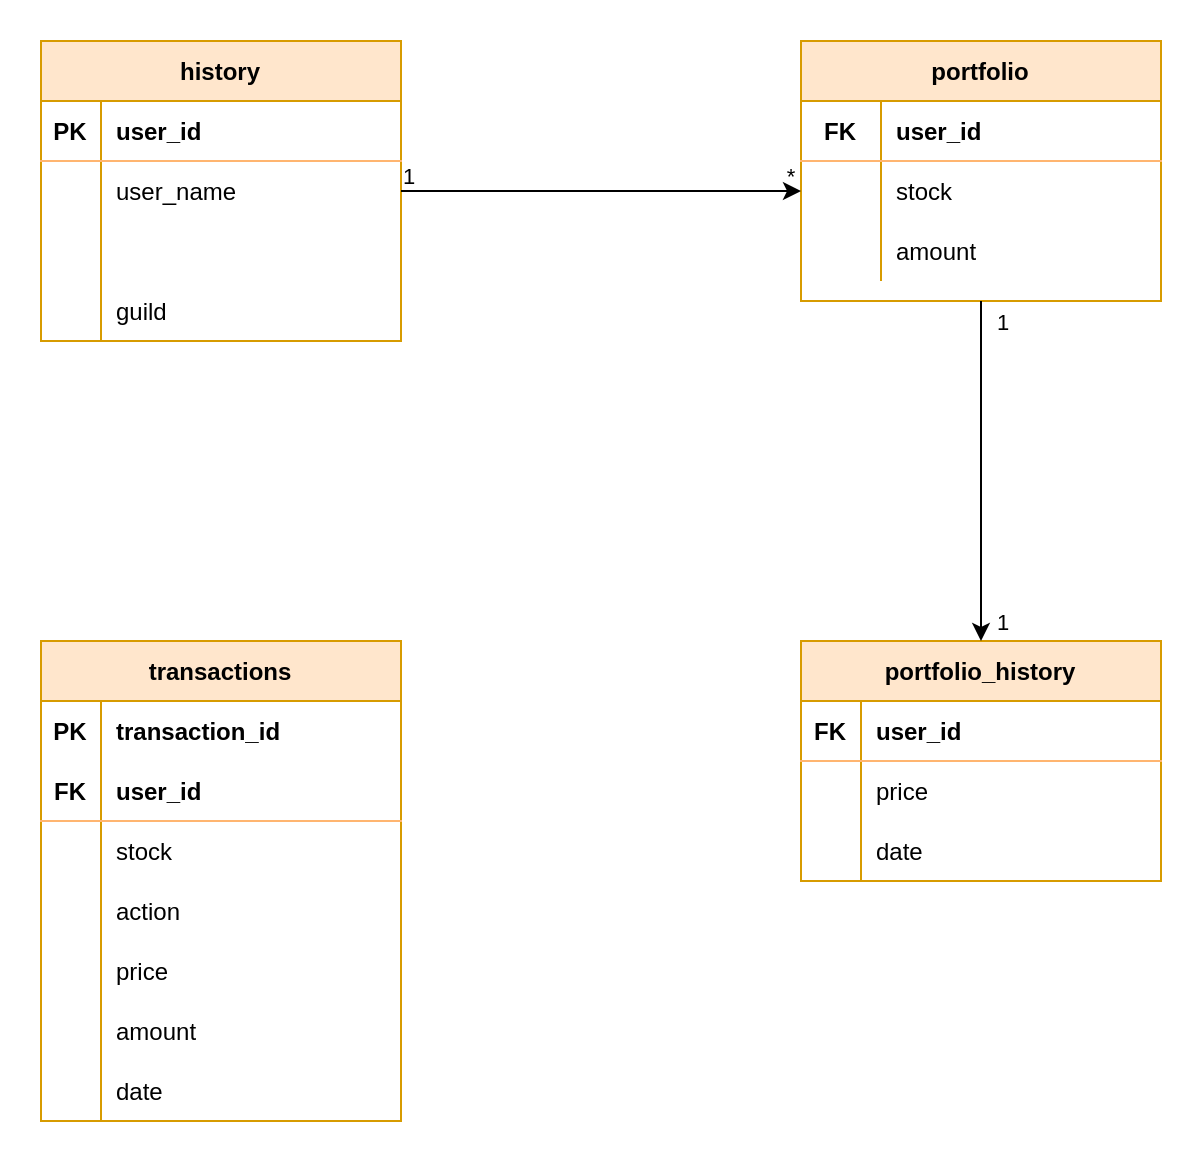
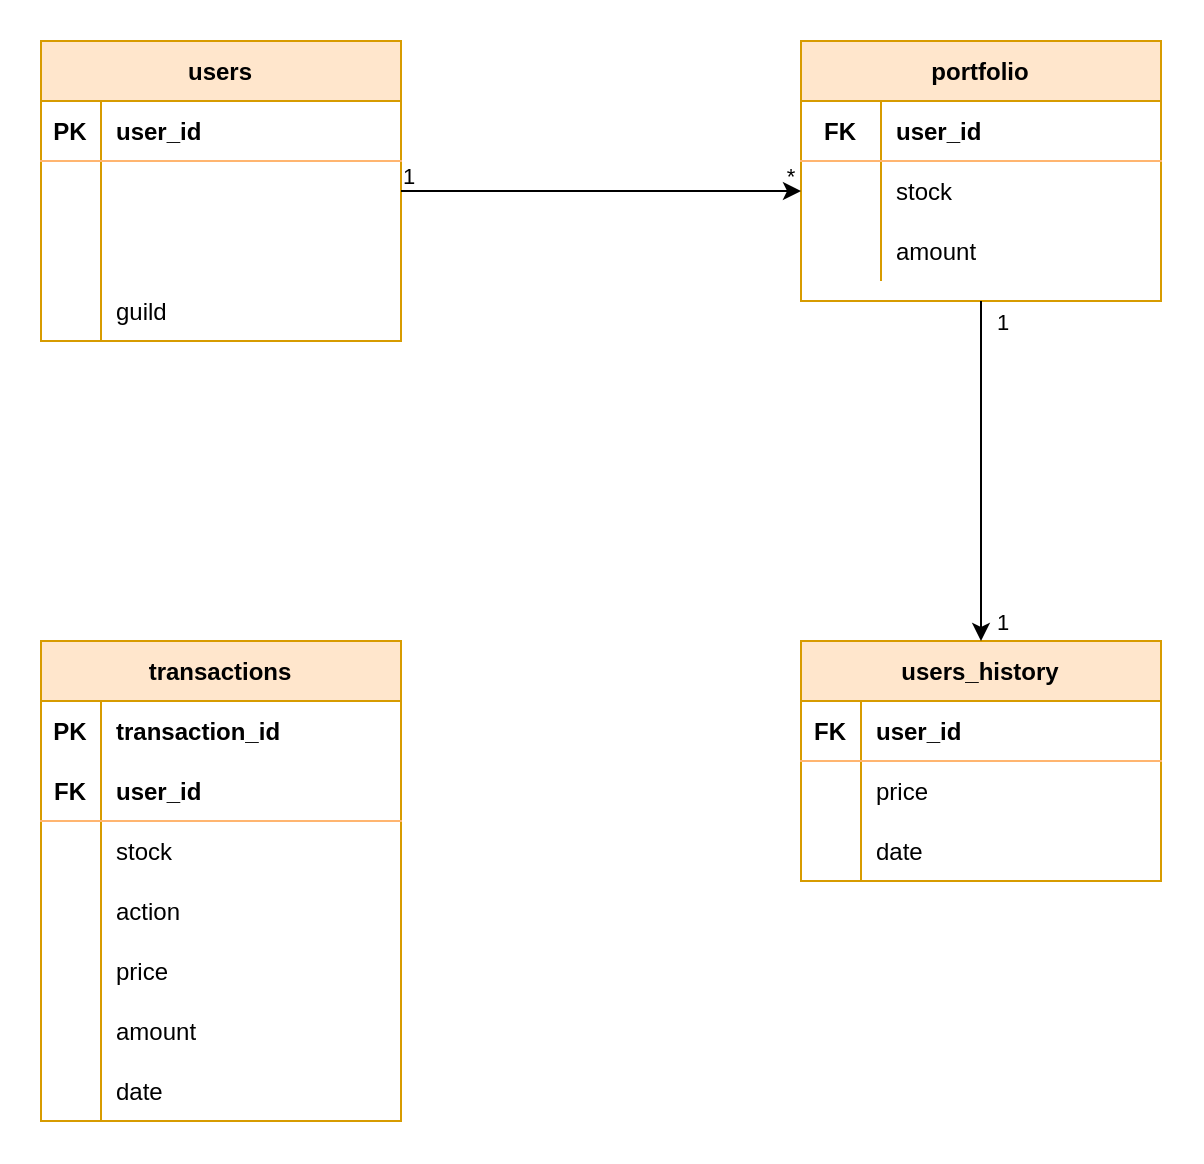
- <mxCell id="2" value="history" style="shape=table;startSize=30;container=1;collapsible=1;childLayout=tableLayout;fixedRows=1;rowLines=0;fontStyle=1;align=center;resizeLast=1;strokeColor=#d79b00;fillColor=#ffe6cc;" parent="1" vertex="1"><mxGeometry x="20" y="20" width="180" height="150" as="geometry" /></mxCell>
+ <mxCell id="2" value="users" style="shape=table;startSize=30;container=1;collapsible=1;childLayout=tableLayout;fixedRows=1;rowLines=0;fontStyle=1;align=center;resizeLast=1;strokeColor=#d79b00;fillColor=#ffe6cc;" parent="1" vertex="1"><mxGeometry x="20" y="20" width="180" height="150" as="geometry" /></mxCell>
- <mxCell id="8" value="user_name" style="shape=partialRectangle;connectable=0;fillColor=none;top=0;left=0;bottom=0;right=0;align=left;spacingLeft=6;overflow=hidden;fontStyle=0" parent="6" vertex="1"><mxGeometry x="30" width="150" height="30" as="geometry" /></mxCell>
- <mxCell id="47" value="portfolio_history" style="shape=table;startSize=30;container=1;collapsible=1;childLayout=tableLayout;fixedRows=1;rowLines=0;fontStyle=1;align=center;resizeLast=1;strokeColor=#d79b00;fillColor=#ffe6cc;" vertex="1" parent="1"><mxGeometry x="400" y="320" width="180" height="120" as="geometry" /></mxCell>
+ <mxCell id="47" value="users_history" style="shape=table;startSize=30;container=1;collapsible=1;childLayout=tableLayout;fixedRows=1;rowLines=0;fontStyle=1;align=center;resizeLast=1;strokeColor=#d79b00;fillColor=#ffe6cc;" vertex="1" parent="1"><mxGeometry x="400" y="320" width="180" height="120" as="geometry" /></mxCell>
